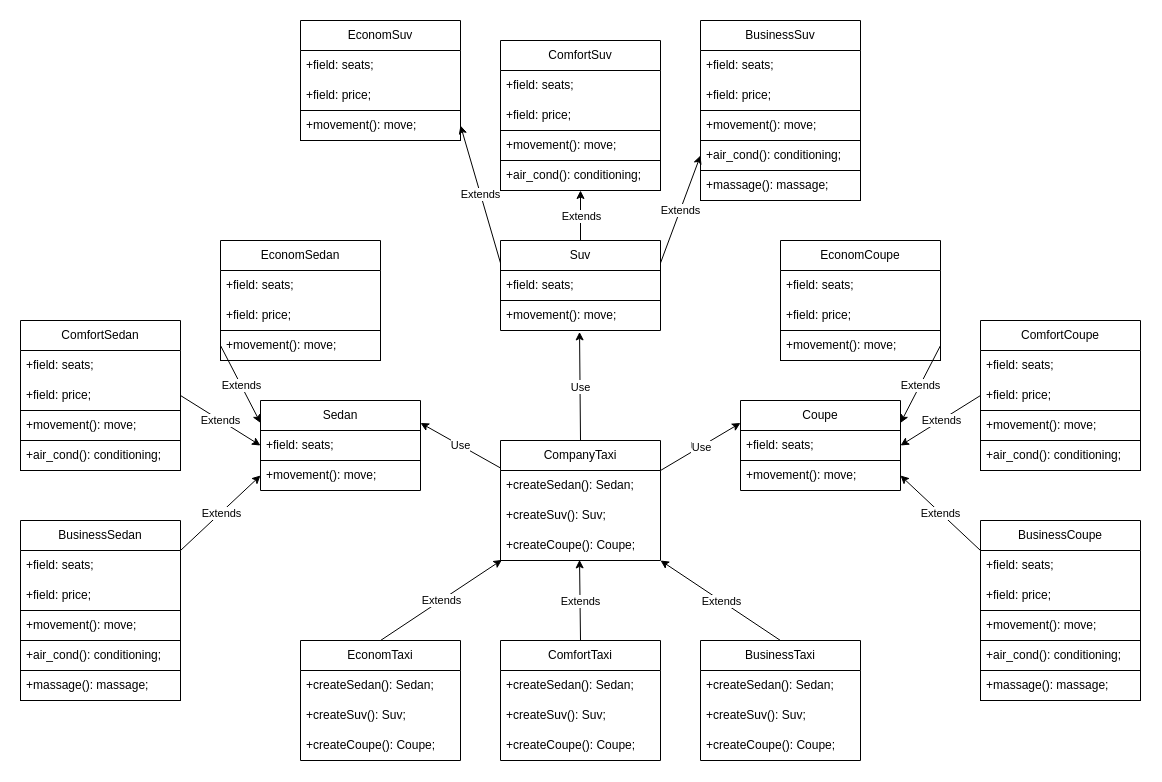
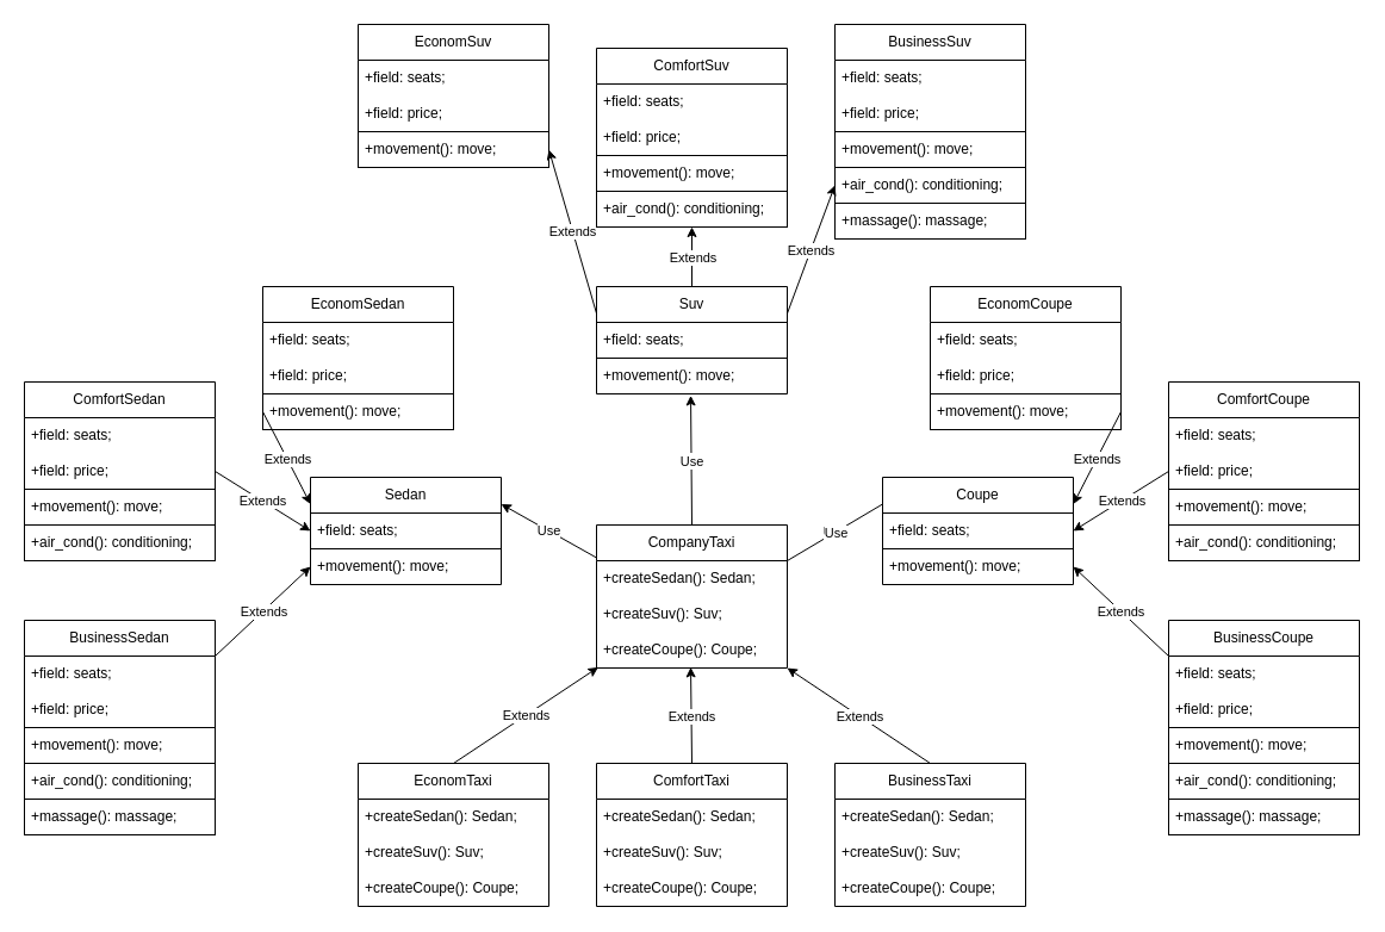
- <mxCell id="29" value="Use" style="endArrow=classic;html=1;rounded=0;exitX=1;exitY=0.25;exitDx=0;exitDy=0;entryX=0;entryY=0.25;entryDx=0;entryDy=0;" edge="1" parent="1" source="2" target="21"><mxGeometry relative="1" as="geometry"><mxPoint x="590" y="450" as="sourcePoint" /><mxPoint x="589.04" y="341.41" as="targetPoint" /></mxGeometry></mxCell>
+ <mxCell id="29" value="Use" style="endArrow=none;html=1;rounded=0;exitX=1;exitY=0.25;exitDx=0;exitDy=0;entryX=0;entryY=0.25;entryDx=0;entryDy=0;" edge="1" parent="1" source="2" target="21"><mxGeometry relative="1" as="geometry"><mxPoint x="590" y="450" as="sourcePoint" /><mxPoint x="589.04" y="341.41" as="targetPoint" /></mxGeometry></mxCell>
